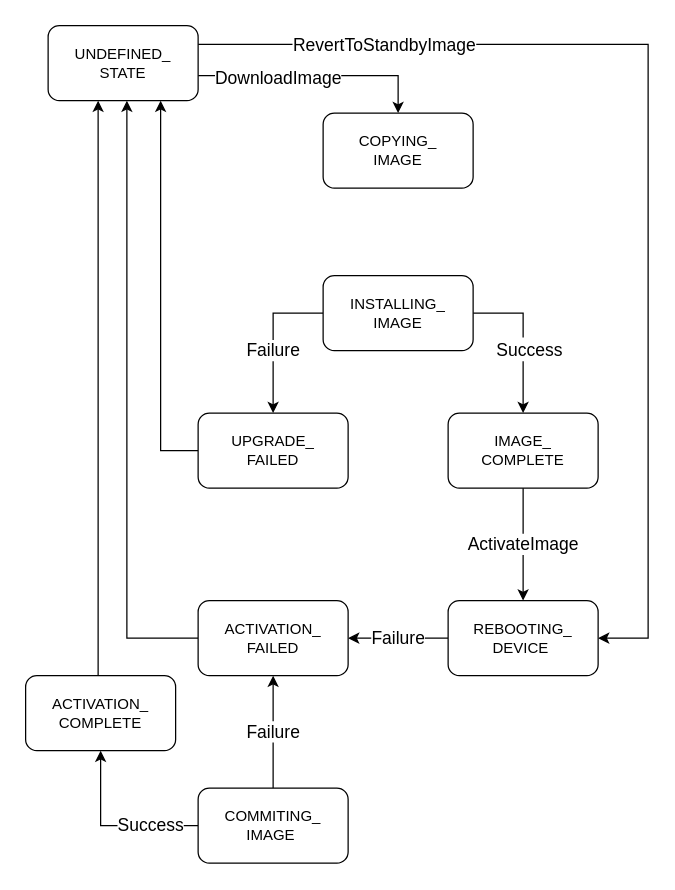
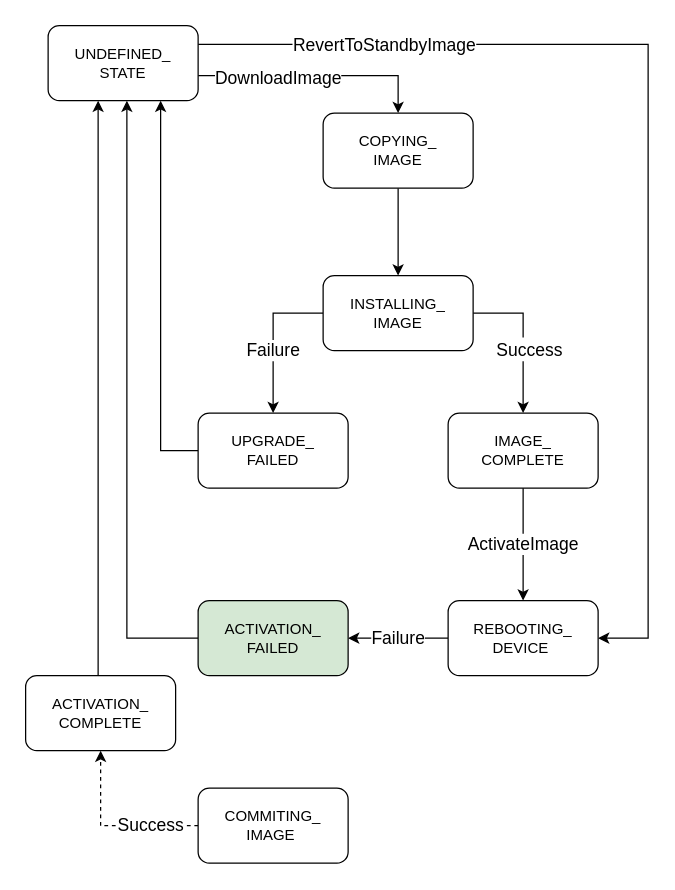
+ <mxCell id="7" style="edgeStyle=orthogonalEdgeStyle;rounded=0;orthogonalLoop=1;jettySize=auto;html=1;exitX=0.5;exitY=1;exitDx=0;exitDy=0;entryX=0.5;entryY=0;entryDx=0;entryDy=0;" parent="1" source="8" target="13" edge="1"><mxGeometry relative="1" as="geometry" /></mxCell>
- <mxCell id="21" value="ACTIVATION_&lt;br&gt;FAILED" style="rounded=1;whiteSpace=wrap;html=1;" parent="1" vertex="1"><mxGeometry x="158" y="480" width="120" height="60" as="geometry" /></mxCell>
+ <mxCell id="21" value="ACTIVATION_&lt;br&gt;FAILED" style="rounded=1;whiteSpace=wrap;html=1;fillColor=#d5e8d4;" parent="1" vertex="1"><mxGeometry x="158" y="480" width="120" height="60" as="geometry" /></mxCell>
- <mxCell id="22" value="Failure" style="edgeStyle=orthogonalEdgeStyle;rounded=0;orthogonalLoop=1;jettySize=auto;html=1;exitX=0.5;exitY=0;exitDx=0;exitDy=0;entryX=0.5;entryY=1;entryDx=0;entryDy=0;fontSize=14;" parent="1" source="24" target="21" edge="1"><mxGeometry relative="1" as="geometry" /></mxCell>
- <mxCell id="23" value="Success" style="edgeStyle=orthogonalEdgeStyle;rounded=0;orthogonalLoop=1;jettySize=auto;html=1;exitX=0;exitY=0.5;exitDx=0;exitDy=0;entryX=0.5;entryY=1;entryDx=0;entryDy=0;fontSize=14;" parent="1" source="24" target="26" edge="1"><mxGeometry x="-0.449" relative="1" as="geometry"><Array as="points"><mxPoint x="80" y="660" /></Array><mxPoint as="offset" /></mxGeometry></mxCell>
+ <mxCell id="23" value="Success" style="edgeStyle=orthogonalEdgeStyle;rounded=0;orthogonalLoop=1;jettySize=auto;html=1;exitX=0;exitY=0.5;exitDx=0;exitDy=0;entryX=0.5;entryY=1;entryDx=0;entryDy=0;fontSize=14;dashed=1;" parent="1" source="24" target="26" edge="1"><mxGeometry x="-0.449" relative="1" as="geometry"><Array as="points"><mxPoint x="80" y="660" /></Array><mxPoint as="offset" /></mxGeometry></mxCell>
